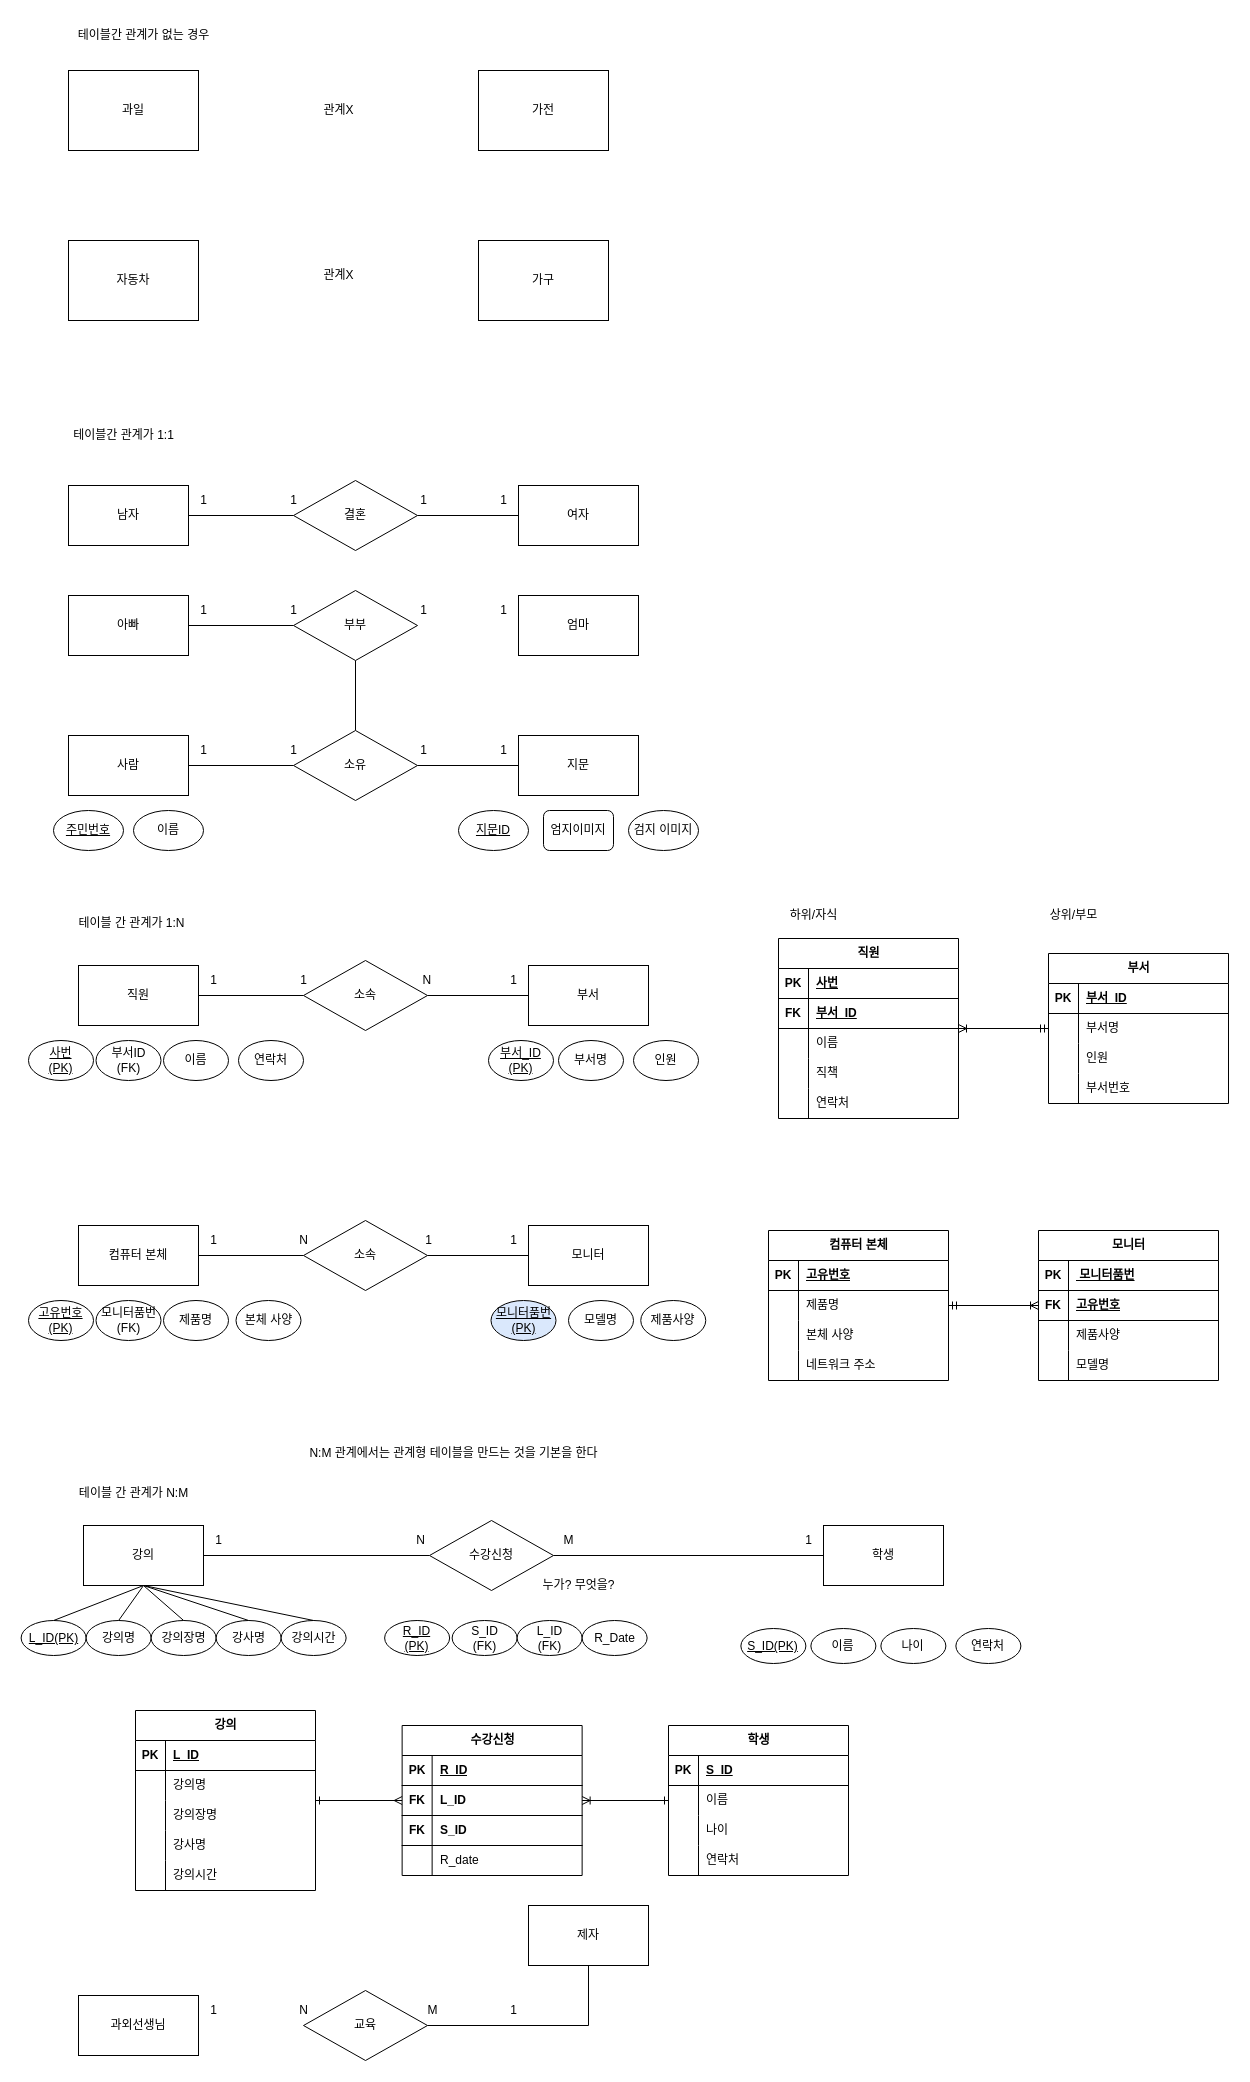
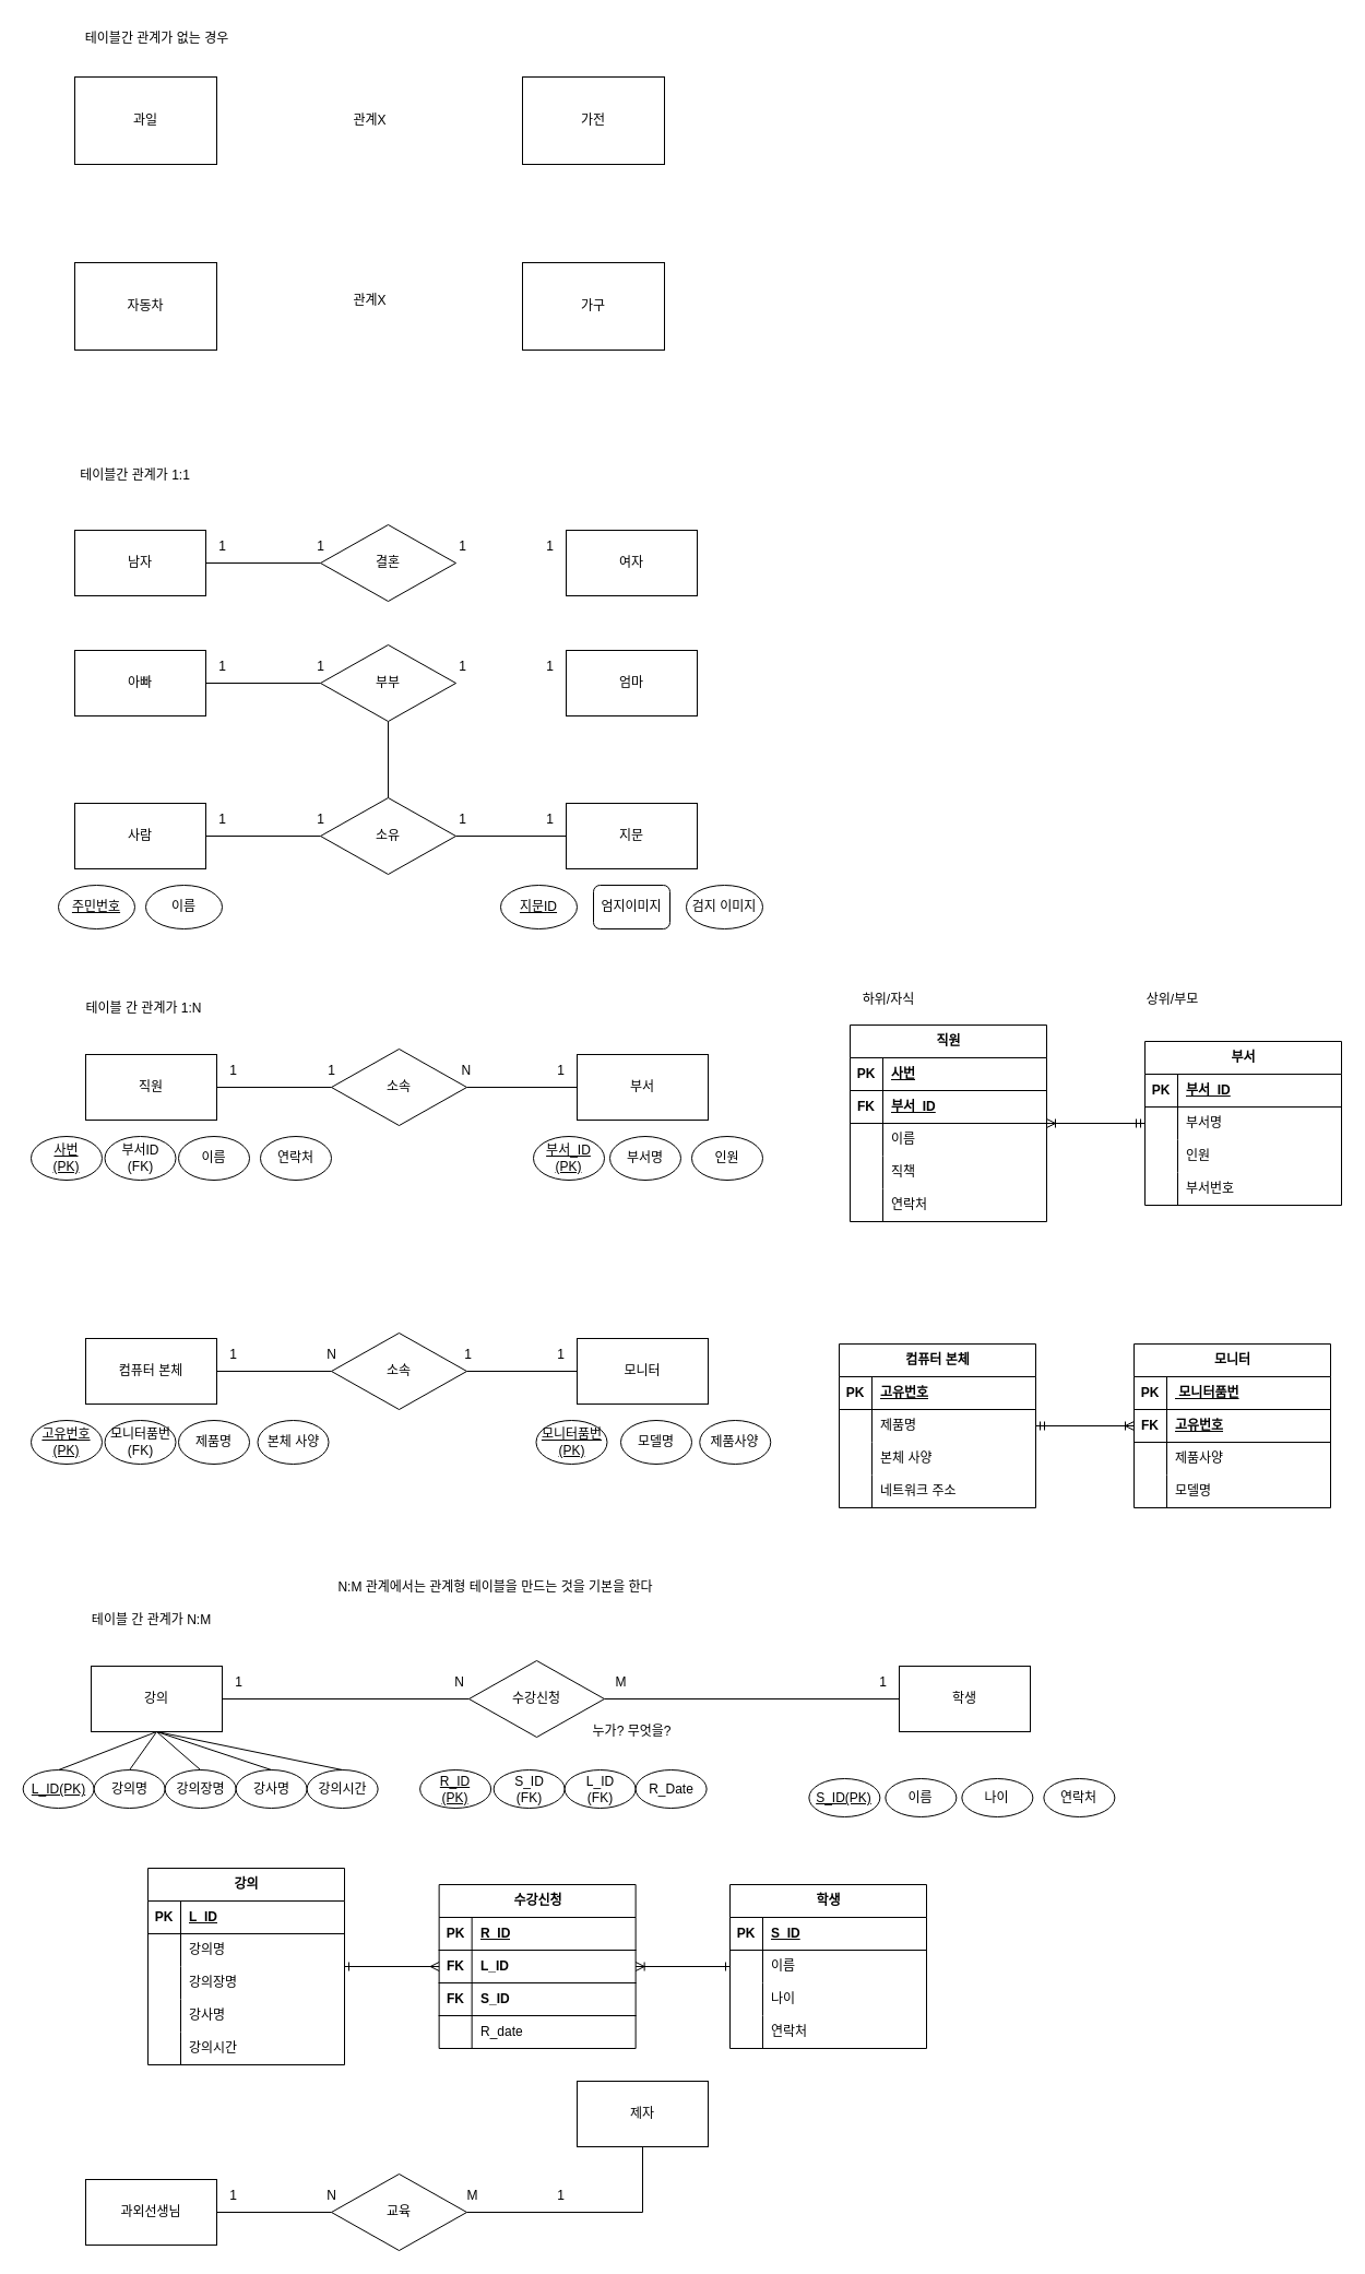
- <mxCell id="40" value="" style="edgeStyle=orthogonalEdgeStyle;rounded=0;orthogonalLoop=1;jettySize=auto;html=1;endArrow=none;endFill=0;" edge="1" parent="1" source="41" target="39"><mxGeometry relative="1" as="geometry" /></mxCell>
- <mxCell id="159" value="모니터품번&lt;br&gt;(PK)" style="ellipse;whiteSpace=wrap;html=1;align=center;fontStyle=4;fillColor=#dae8fc;" vertex="1" parent="1"><mxGeometry x="490.5" y="1300" width="65" height="40" as="geometry" /></mxCell>
+ <mxCell id="159" value="모니터품번&lt;br&gt;(PK)" style="ellipse;whiteSpace=wrap;html=1;align=center;fontStyle=4" vertex="1" parent="1"><mxGeometry x="490.5" y="1300" width="65" height="40" as="geometry" /></mxCell>
- <mxCell id="189" value="테이블 간 관계가 N:M" style="text;html=1;align=center;verticalAlign=middle;resizable=0;points=[];autosize=1;strokeColor=none;fillColor=none;" vertex="1" parent="1"><mxGeometry x="63" y="1478" width="140" height="30" as="geometry" /></mxCell>
+ <mxCell id="189" value="테이블 간 관계가 N:M" style="text;html=1;align=center;verticalAlign=middle;resizable=0;points=[];autosize=1;strokeColor=none;fillColor=none;" vertex="1" parent="1"><mxGeometry x="68" y="1468" width="140" height="30" as="geometry" /></mxCell>
+ <mxCell id="14" value="" style="edgeStyle=orthogonalEdgeStyle;rounded=0;orthogonalLoop=1;jettySize=auto;html=1;endArrow=none;endFill=0;" edge="1" parent="1" source="15" target="24"><mxGeometry relative="1" as="geometry" /></mxCell>
